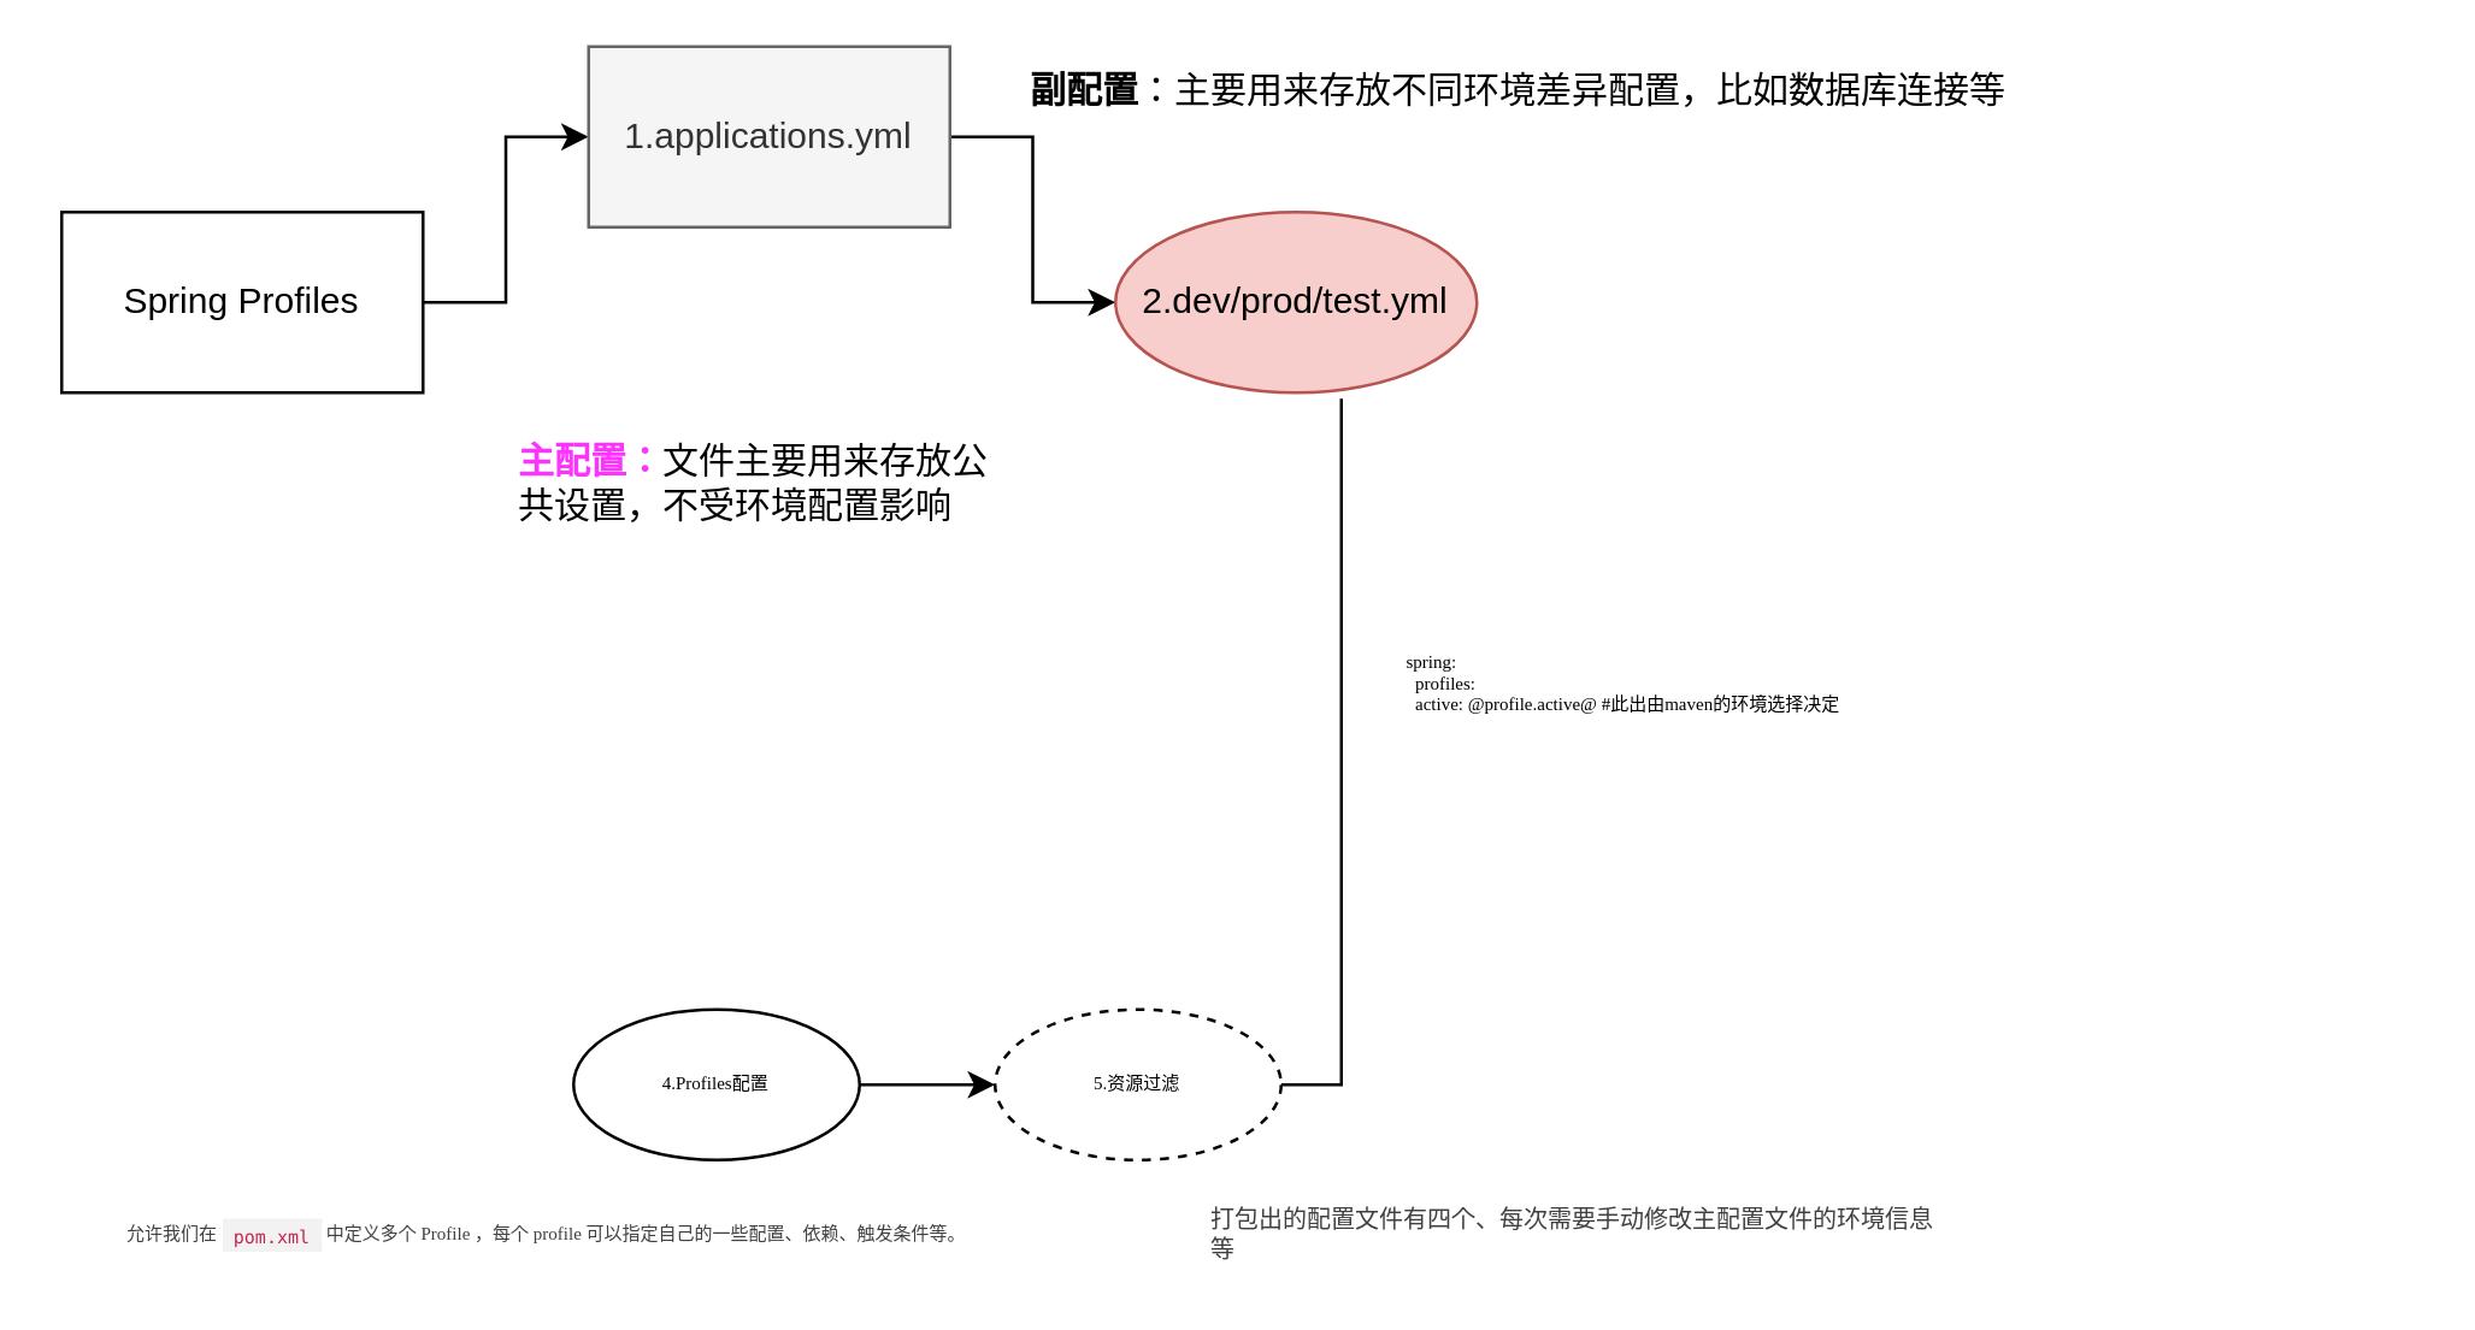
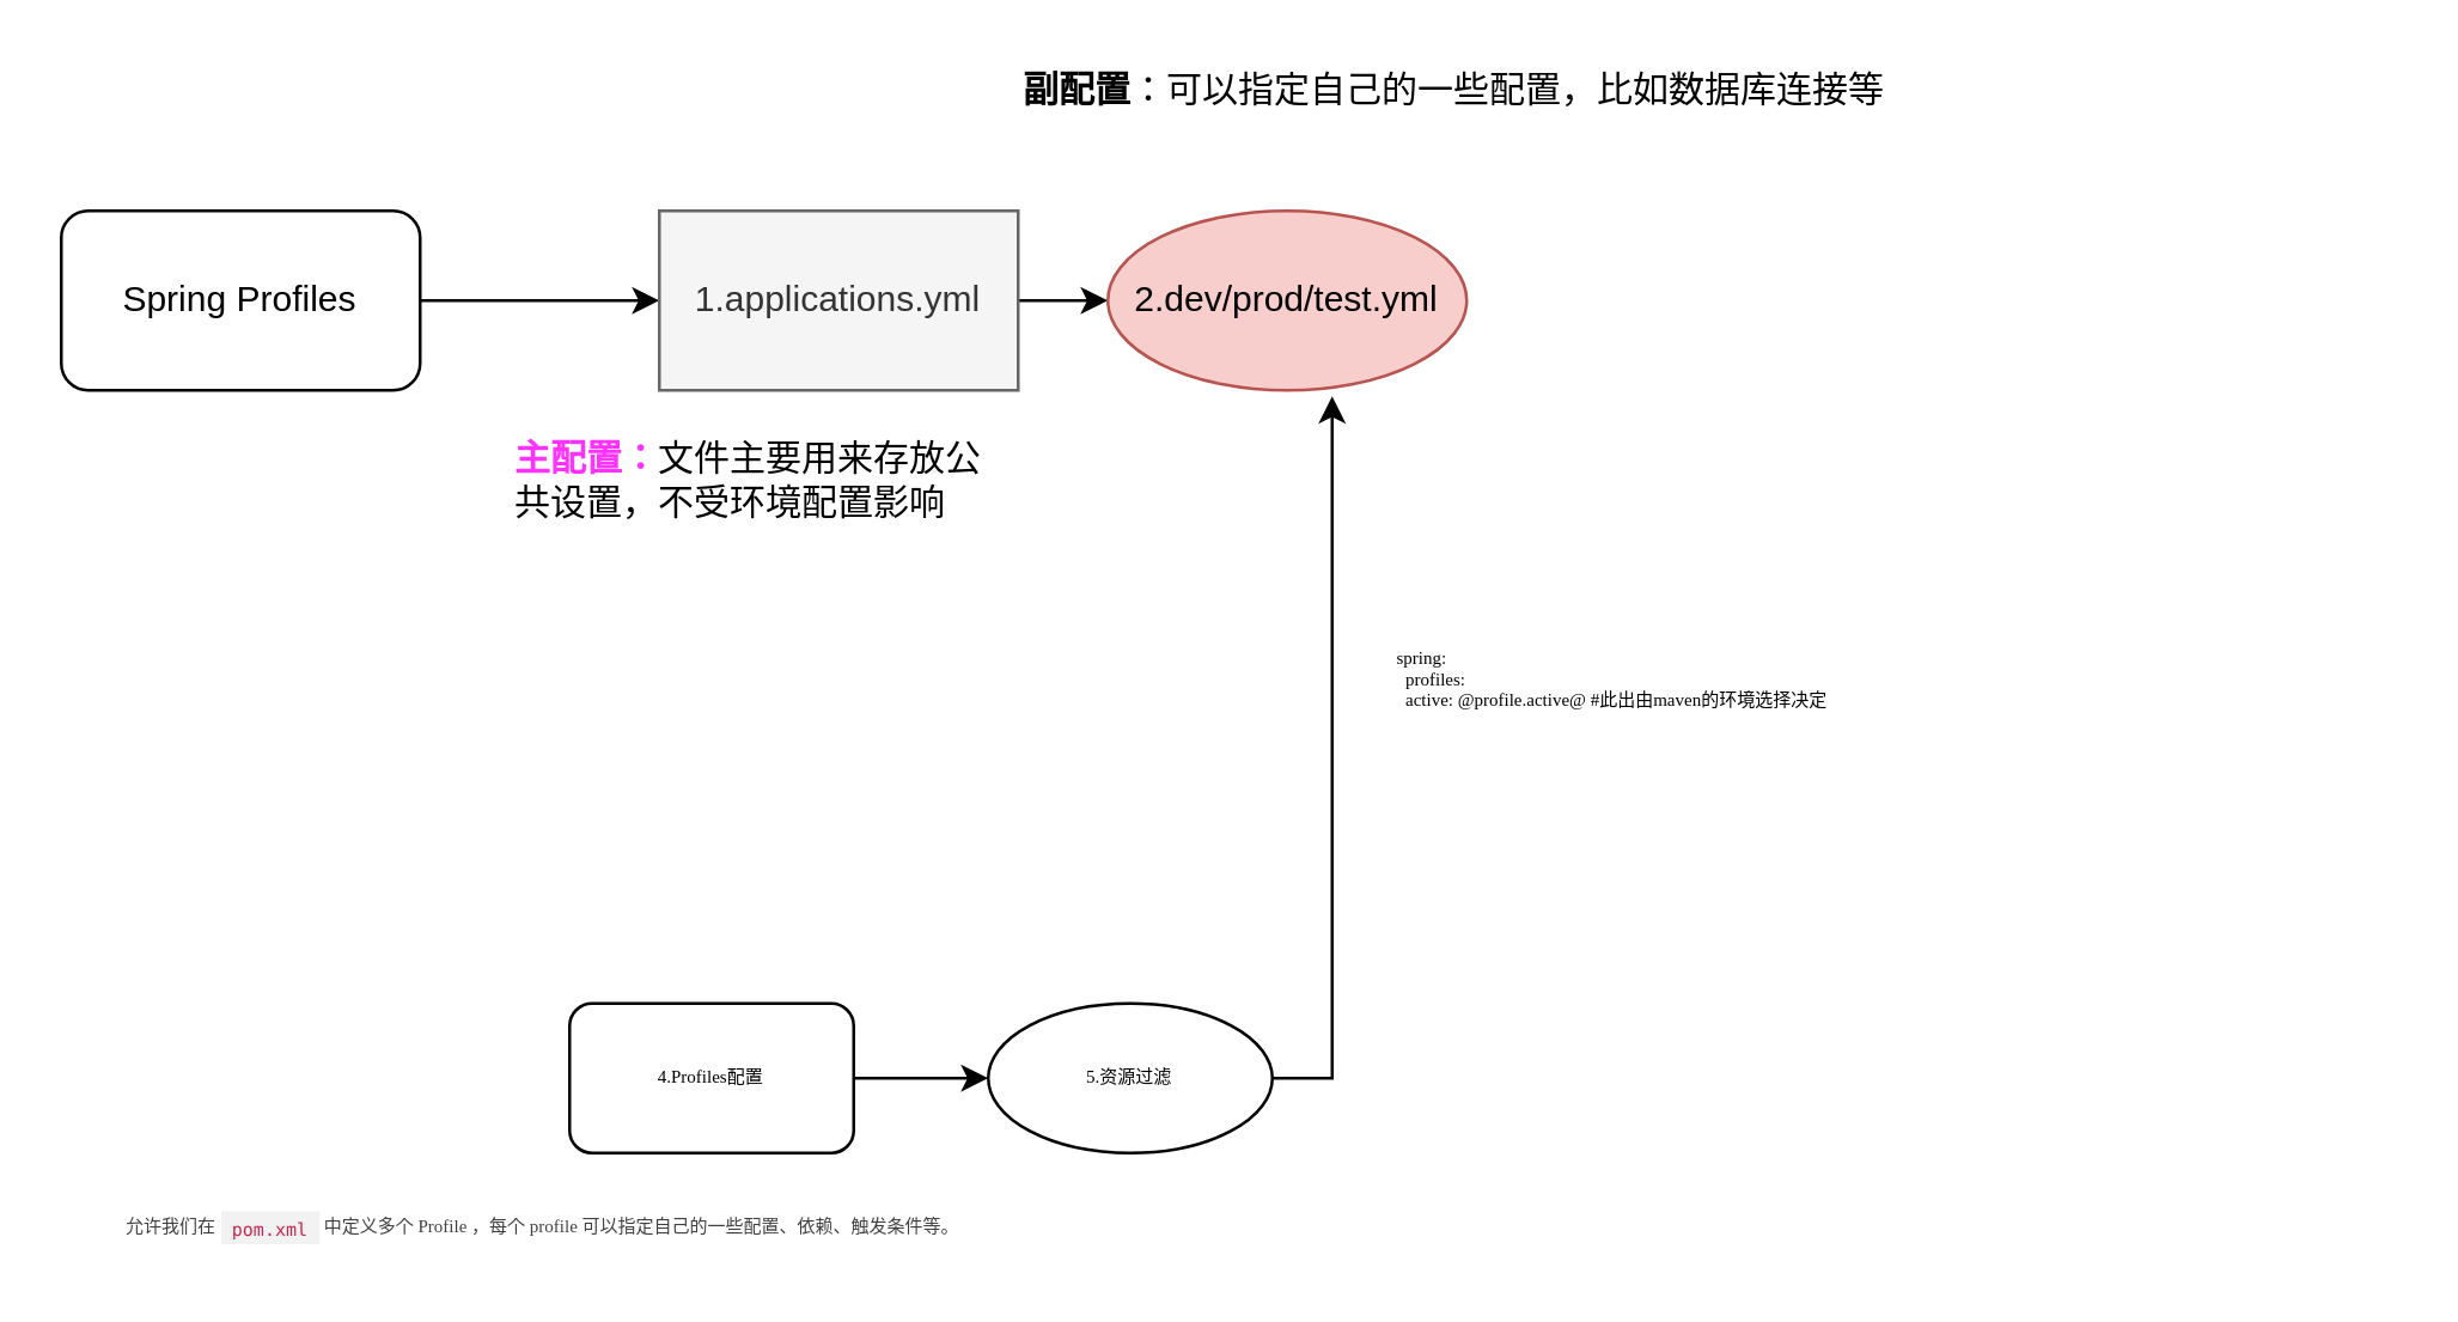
- <mxCell id="8" value="&lt;b&gt;副配置&lt;/b&gt;：主要用来存放不同环境差异配置，比如数据库连接等" style="text;html=1;strokeColor=none;fillColor=none;align=left;verticalAlign=middle;whiteSpace=wrap;rounded=0;fontFamily=Tahoma;" vertex="1" parent="1"><mxGeometry x="340" y="20" width="460" height="20" as="geometry" /></mxCell>
+ <mxCell id="8" value="&lt;b&gt;副配置&lt;/b&gt;：可以指定自己的一些配置，比如数据库连接等" style="text;html=1;strokeColor=none;fillColor=none;align=left;verticalAlign=middle;whiteSpace=wrap;rounded=0;fontFamily=Tahoma;" vertex="1" parent="1"><mxGeometry x="340" y="20" width="460" height="20" as="geometry" /></mxCell>
- <mxCell id="5" value="1.applications.yml" style="rounded=0;whiteSpace=wrap;html=1;fillColor=#f5f5f5;strokeColor=#666666;fontColor=#333333;" vertex="1" parent="1"><mxGeometry x="195" y="15" width="120" height="60" as="geometry" /></mxCell>
+ <mxCell id="5" value="1.applications.yml" style="rounded=0;whiteSpace=wrap;html=1;fillColor=#f5f5f5;strokeColor=#666666;fontColor=#333333;" vertex="1" parent="1"><mxGeometry x="220" y="70" width="120" height="60" as="geometry" /></mxCell>
- <mxCell id="3" value="Spring Profiles" style="rounded=0;whiteSpace=wrap;html=1;" vertex="1" parent="1"><mxGeometry x="20" y="70" width="120" height="60" as="geometry" /></mxCell>
+ <mxCell id="3" value="Spring Profiles" style="whiteSpace=wrap;html=1;rounded=1;" vertex="1" parent="1"><mxGeometry x="20" y="70" width="120" height="60" as="geometry" /></mxCell>
- <mxCell id="12" style="edgeStyle=orthogonalEdgeStyle;rounded=0;orthogonalLoop=1;jettySize=auto;html=1;exitX=1;exitY=0.5;exitDx=0;exitDy=0;entryX=0.625;entryY=1.033;entryDx=0;entryDy=0;entryPerimeter=0;fontFamily=Tahoma;fontSize=6;endArrow=none;" edge="1" parent="1" source="13" target="7"><mxGeometry relative="1" as="geometry" /></mxCell>
+ <mxCell id="12" style="edgeStyle=orthogonalEdgeStyle;rounded=0;orthogonalLoop=1;jettySize=auto;html=1;exitX=1;exitY=0.5;exitDx=0;exitDy=0;entryX=0.625;entryY=1.033;entryDx=0;entryDy=0;entryPerimeter=0;fontFamily=Tahoma;fontSize=6;" edge="1" parent="1" source="13" target="7"><mxGeometry relative="1" as="geometry" /></mxCell>
- <mxCell id="11" value="4.Profiles配置" style="ellipse;whiteSpace=wrap;html=1;fontFamily=Tahoma;fontSize=6;align=center;" vertex="1" parent="1"><mxGeometry x="190" y="335" width="95" height="50" as="geometry" /></mxCell>
+ <mxCell id="11" value="4.Profiles配置" style="whiteSpace=wrap;html=1;fontFamily=Tahoma;fontSize=6;align=center;rounded=1;" vertex="1" parent="1"><mxGeometry x="190" y="335" width="95" height="50" as="geometry" /></mxCell>
- <mxCell id="13" value="5.资源过滤" style="ellipse;whiteSpace=wrap;html=1;fontFamily=Tahoma;fontSize=6;align=center;dashed=1;" vertex="1" parent="1"><mxGeometry x="330" y="335" width="95" height="50" as="geometry" /></mxCell>
+ <mxCell id="13" value="5.资源过滤" style="ellipse;whiteSpace=wrap;html=1;fontFamily=Tahoma;fontSize=6;align=center;" vertex="1" parent="1"><mxGeometry x="330" y="335" width="95" height="50" as="geometry" /></mxCell>
- <mxCell id="14" value="&lt;span style=&quot;color: rgb(64 , 64 , 64) ; font-family: , &amp;quot;blinkmacsystemfont&amp;quot; , &amp;quot;apple color emoji&amp;quot; , &amp;quot;segoe ui emoji&amp;quot; , &amp;quot;segoe ui symbol&amp;quot; , &amp;quot;segoe ui&amp;quot; , &amp;quot;pingfang sc&amp;quot; , &amp;quot;hiragino sans gb&amp;quot; , &amp;quot;microsoft yahei&amp;quot; , &amp;quot;helvetica neue&amp;quot; , &amp;quot;helvetica&amp;quot; , &amp;quot;arial&amp;quot; , sans-serif ; background-color: rgb(255 , 255 , 255) ; font-size: 8px&quot;&gt;打包出的配置文件有四个、每次需要手动修改主配置文件的环境信息等&lt;/span&gt;" style="text;html=1;strokeColor=none;fillColor=none;align=left;verticalAlign=middle;whiteSpace=wrap;rounded=0;fontFamily=Tahoma;fontSize=6;" vertex="1" parent="1"><mxGeometry x="400" y="400" width="245" height="20" as="geometry" /></mxCell>
